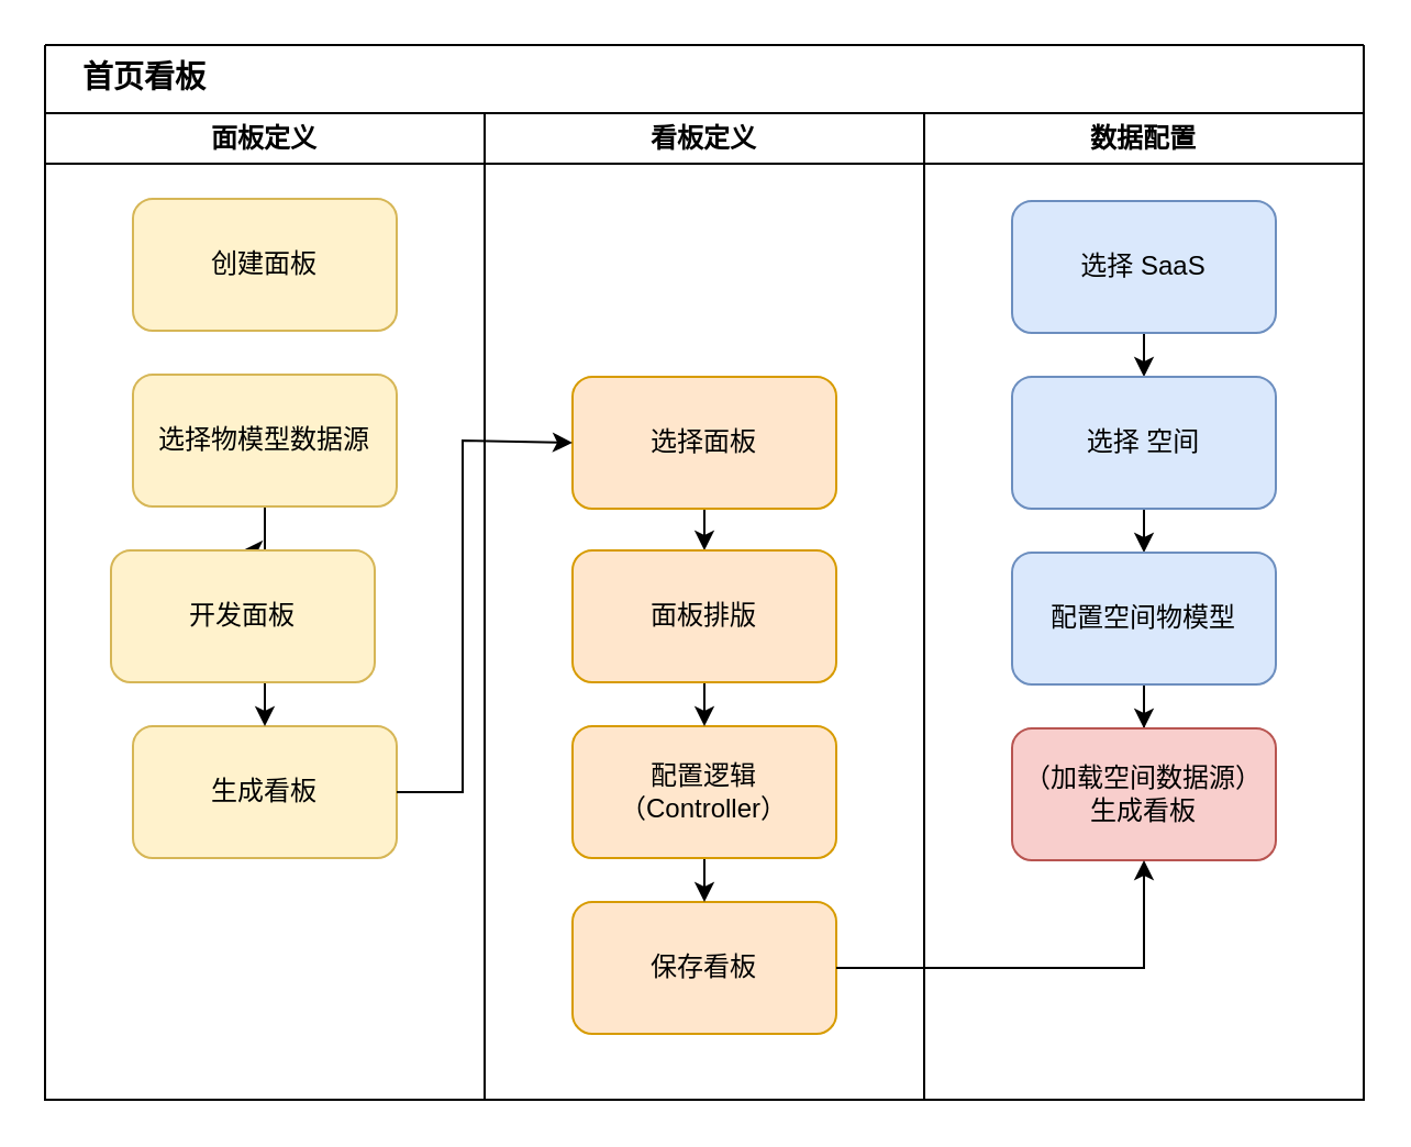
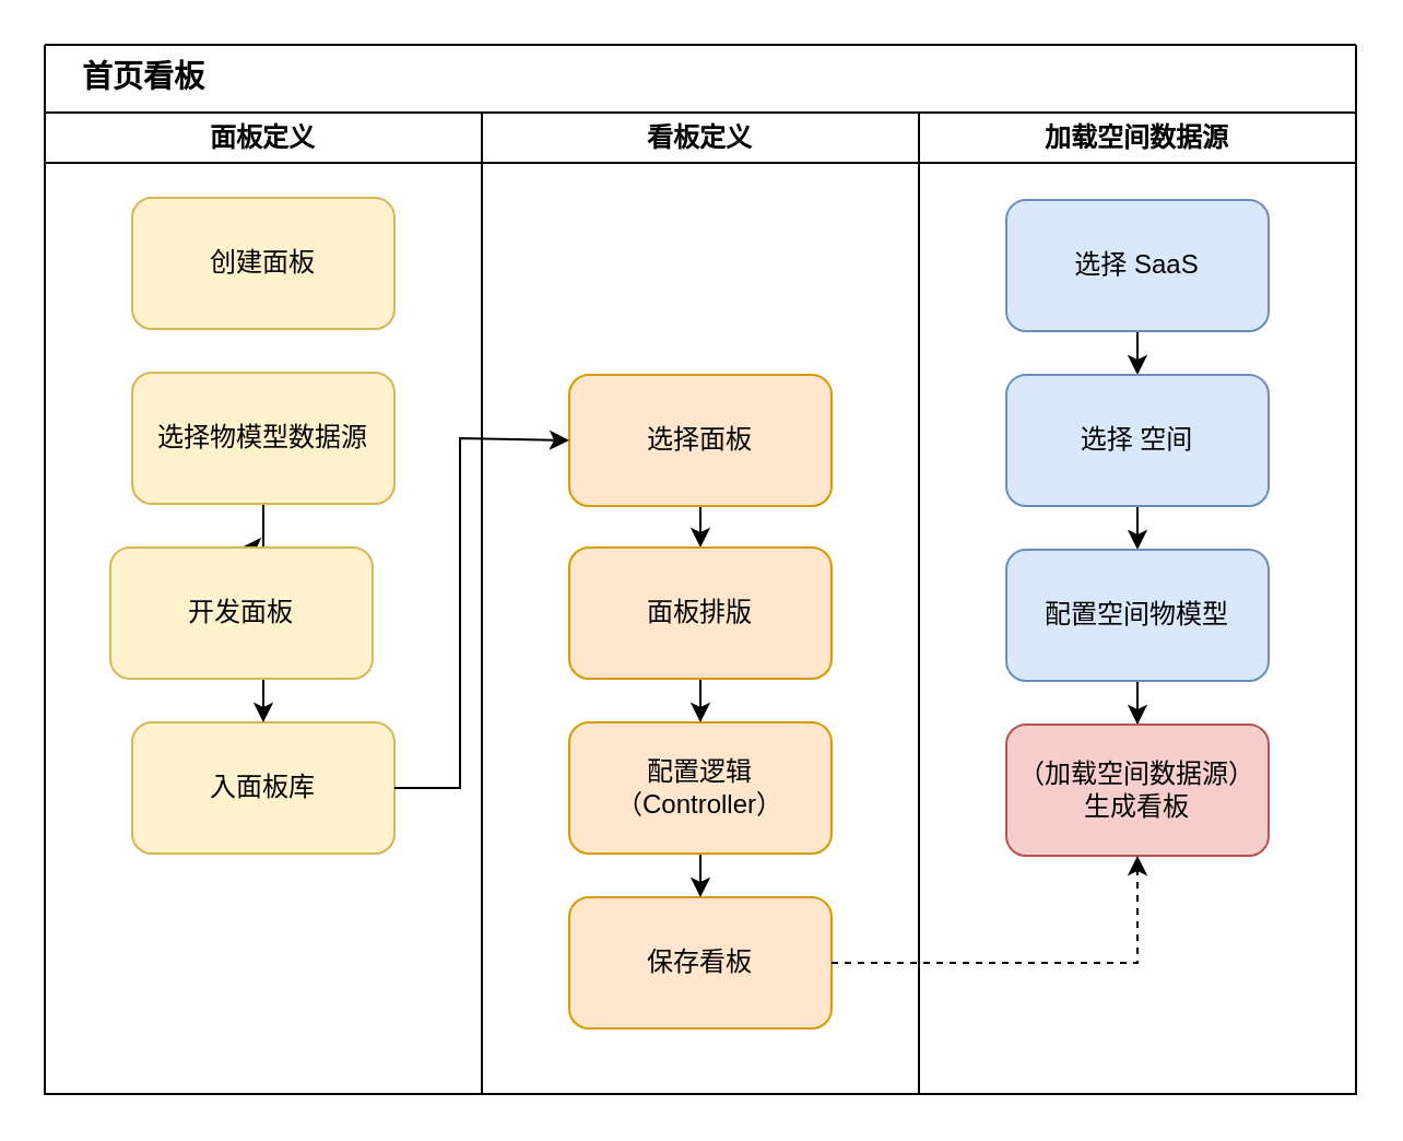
- <mxCell id="11" value="数据配置" style="swimlane;whiteSpace=wrap;html=1;" vertex="1" parent="2"><mxGeometry x="400" y="31" width="200" height="449" as="geometry" /></mxCell>
+ <mxCell id="11" value="加载空间数据源" style="swimlane;whiteSpace=wrap;html=1;" vertex="1" parent="2"><mxGeometry x="400" y="31" width="200" height="449" as="geometry" /></mxCell>
- <mxCell id="23" value="生成看板" style="rounded=1;whiteSpace=wrap;html=1;fillColor=#fff2cc;strokeColor=#d6b656;" vertex="1" parent="21"><mxGeometry x="40" y="279" width="120" height="60" as="geometry" /></mxCell>
+ <mxCell id="23" value="入面板库" style="rounded=1;whiteSpace=wrap;html=1;fillColor=#fff2cc;strokeColor=#d6b656;" vertex="1" parent="21"><mxGeometry x="40" y="279" width="120" height="60" as="geometry" /></mxCell>
- <mxCell id="20" style="edgeStyle=orthogonalEdgeStyle;rounded=0;orthogonalLoop=1;jettySize=auto;html=1;exitX=1;exitY=0.5;exitDx=0;exitDy=0;entryX=0.5;entryY=1;entryDx=0;entryDy=0;" edge="1" parent="2" source="4" target="18"><mxGeometry relative="1" as="geometry" /></mxCell>
+ <mxCell id="20" style="edgeStyle=orthogonalEdgeStyle;rounded=0;orthogonalLoop=1;jettySize=auto;html=1;exitX=1;exitY=0.5;exitDx=0;exitDy=0;entryX=0.5;entryY=1;entryDx=0;entryDy=0;dashed=1;" edge="1" parent="2" source="4" target="18"><mxGeometry relative="1" as="geometry" /></mxCell>
